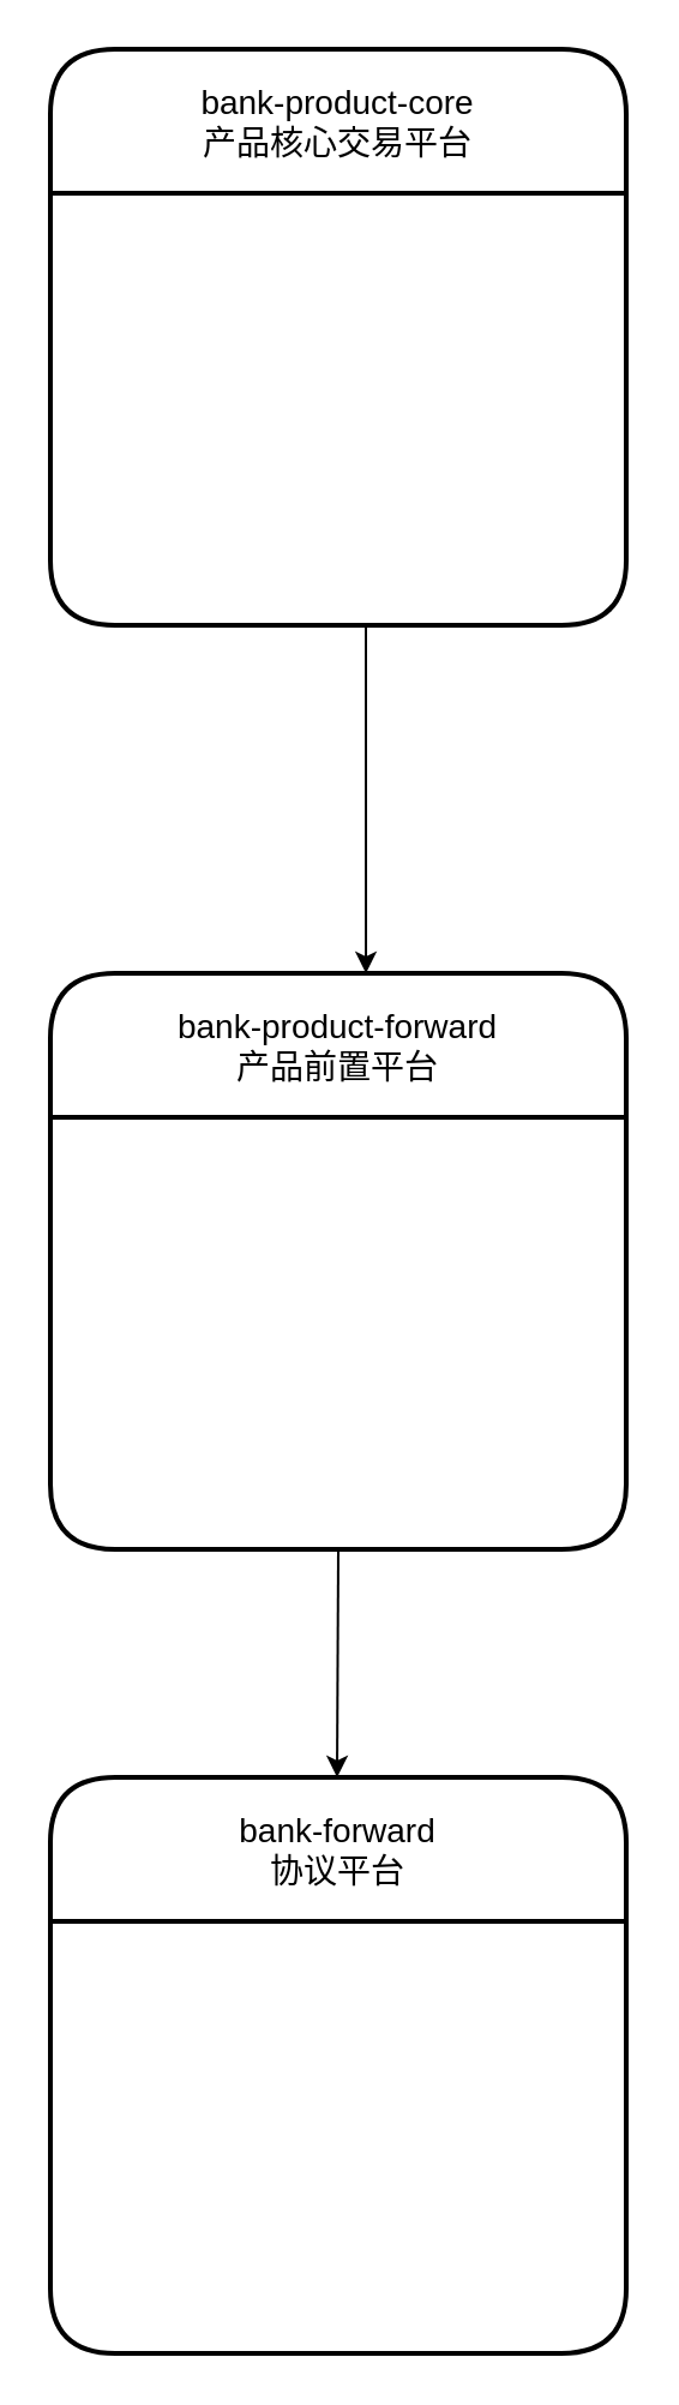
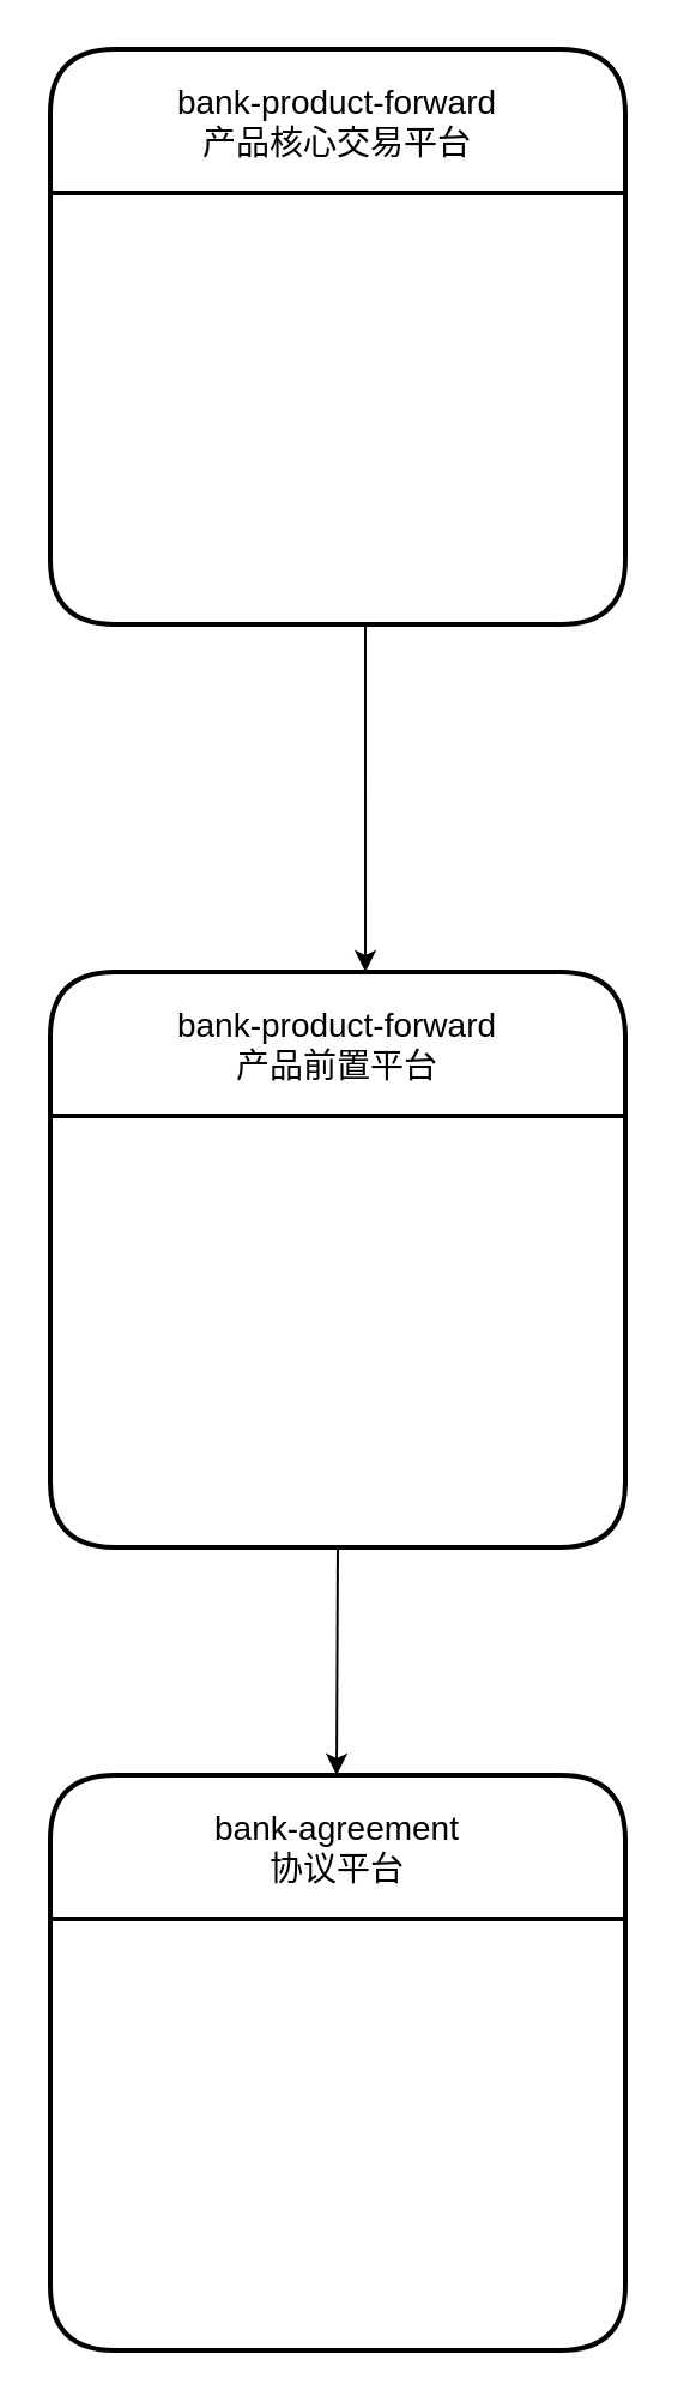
- <mxCell id="3" value="bank-product-core&#10;产品核心交易平台" style="swimlane;childLayout=stackLayout;horizontal=1;startSize=60;horizontalStack=0;rounded=1;fontSize=14;fontStyle=0;strokeWidth=2;resizeParent=0;resizeLast=1;shadow=0;dashed=0;align=center;" vertex="1" parent="1"><mxGeometry x="20.5" y="20" width="240" height="240" as="geometry" /></mxCell>
+ <mxCell id="3" value="bank-product-forward&#10;产品核心交易平台" style="swimlane;childLayout=stackLayout;horizontal=1;startSize=60;horizontalStack=0;rounded=1;fontSize=14;fontStyle=0;strokeWidth=2;resizeParent=0;resizeLast=1;shadow=0;dashed=0;align=center;" vertex="1" parent="1"><mxGeometry x="20.5" y="20" width="240" height="240" as="geometry" /></mxCell>
- <mxCell id="5" value="bank-forward&#10;协议平台" style="swimlane;childLayout=stackLayout;horizontal=1;startSize=60;horizontalStack=0;rounded=1;fontSize=14;fontStyle=0;strokeWidth=2;resizeParent=0;resizeLast=1;shadow=0;dashed=0;align=center;" vertex="1" parent="1"><mxGeometry x="20.5" y="740" width="240" height="240" as="geometry" /></mxCell>
+ <mxCell id="5" value="bank-agreement&#10;协议平台" style="swimlane;childLayout=stackLayout;horizontal=1;startSize=60;horizontalStack=0;rounded=1;fontSize=14;fontStyle=0;strokeWidth=2;resizeParent=0;resizeLast=1;shadow=0;dashed=0;align=center;" vertex="1" parent="1"><mxGeometry x="20.5" y="740" width="240" height="240" as="geometry" /></mxCell>
